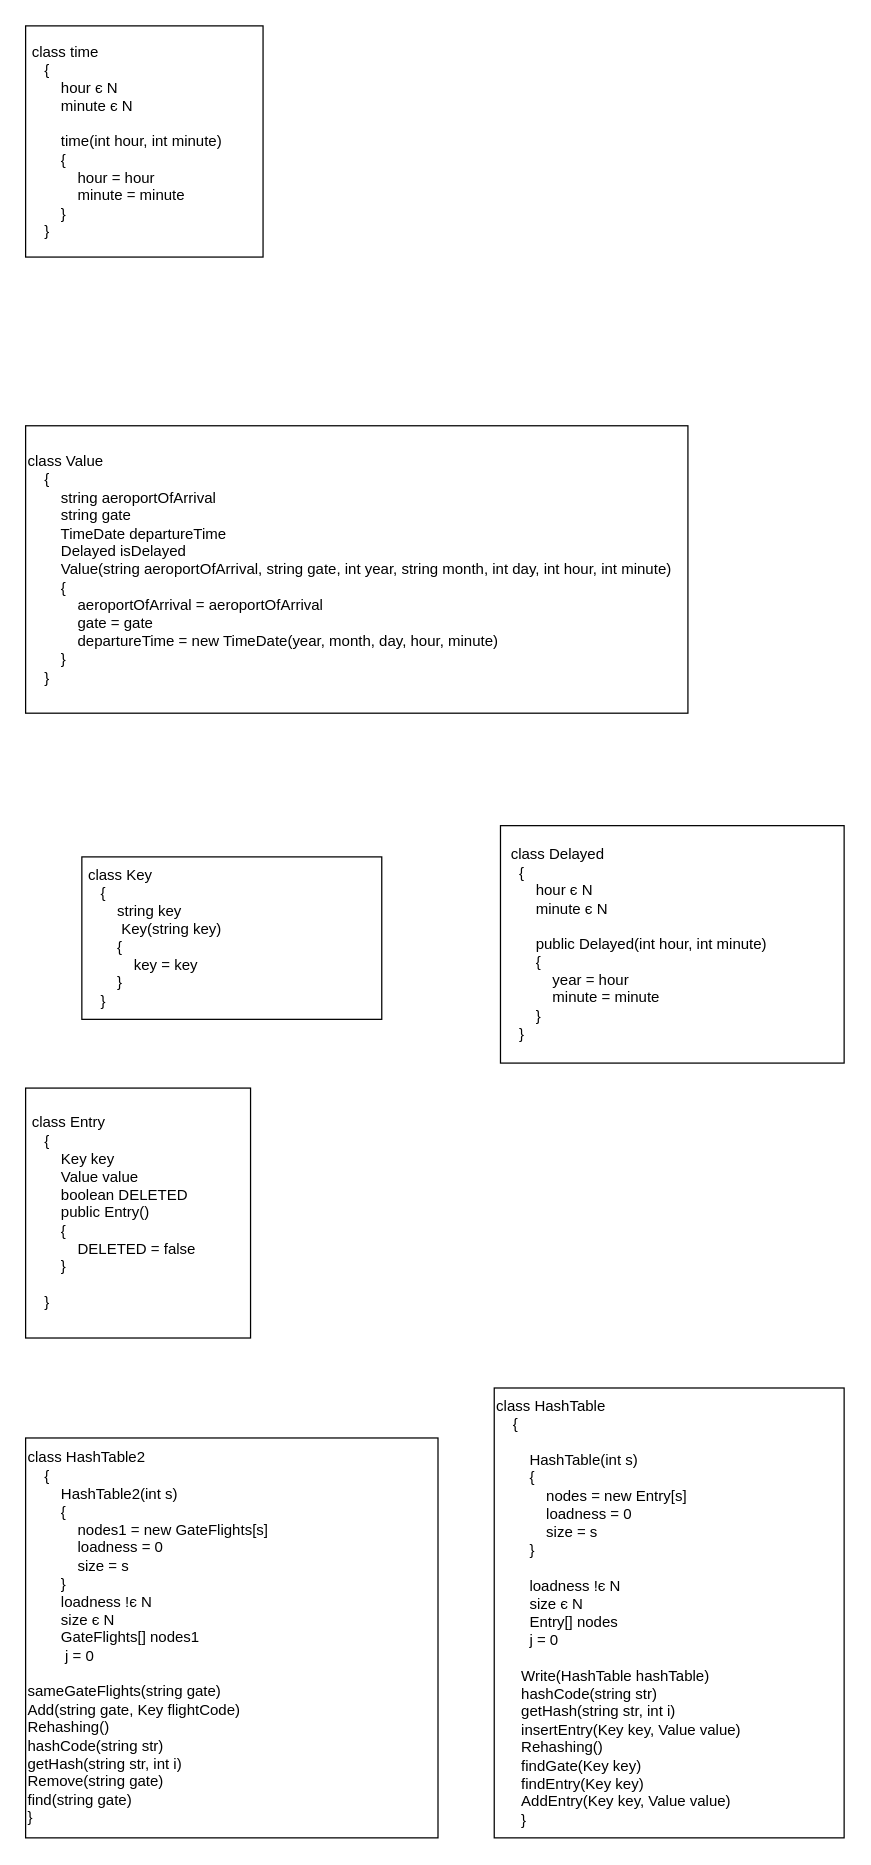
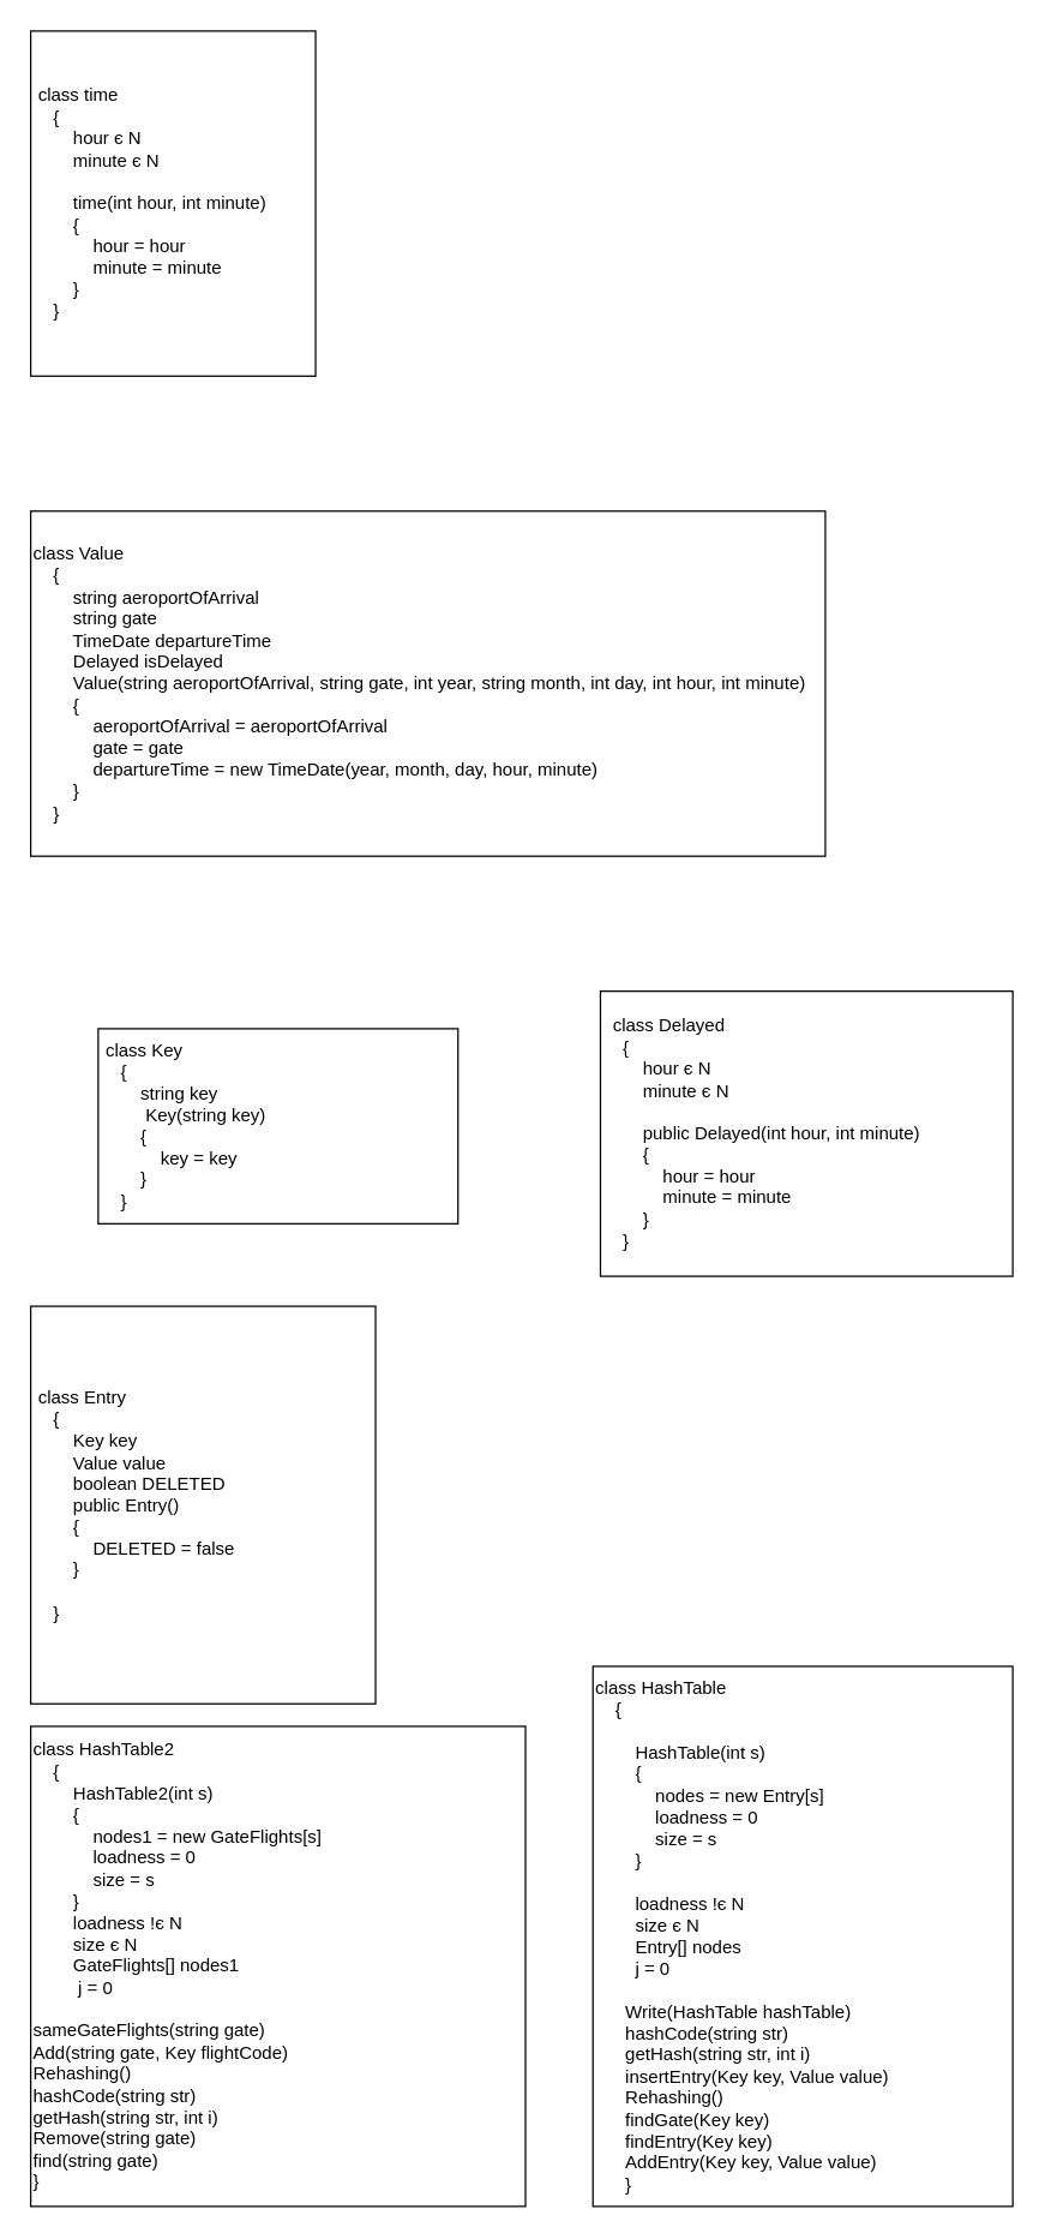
- <mxCell id="2" value="&lt;div&gt;&amp;nbsp;class time&lt;/div&gt;&lt;div&gt;&amp;nbsp; &amp;nbsp; {&lt;/div&gt;&lt;div&gt;&amp;nbsp; &amp;nbsp; &amp;nbsp; &amp;nbsp; hour є N&lt;/div&gt;&lt;div&gt;&amp;nbsp; &amp;nbsp; &amp;nbsp; &amp;nbsp; minute є N&lt;/div&gt;&lt;div&gt;&lt;br&gt;&lt;/div&gt;&lt;div&gt;&amp;nbsp; &amp;nbsp; &amp;nbsp; &amp;nbsp; time(int hour, int minute)&lt;/div&gt;&lt;div&gt;&amp;nbsp; &amp;nbsp; &amp;nbsp; &amp;nbsp; {&lt;/div&gt;&lt;div&gt;&amp;nbsp; &amp;nbsp; &amp;nbsp; &amp;nbsp; &amp;nbsp; &amp;nbsp; hour = hour&lt;/div&gt;&lt;div&gt;&amp;nbsp; &amp;nbsp; &amp;nbsp; &amp;nbsp; &amp;nbsp; &amp;nbsp; minute = minute&lt;/div&gt;&lt;div&gt;&amp;nbsp; &amp;nbsp; &amp;nbsp; &amp;nbsp; }&lt;/div&gt;&lt;div&gt;&lt;span style=&quot;background-color: initial;&quot;&gt;&amp;nbsp; &amp;nbsp; }&lt;/span&gt;&lt;br&gt;&lt;/div&gt;" style="rounded=0;whiteSpace=wrap;html=1;hachureGap=4;align=left;" vertex="1" parent="1"><mxGeometry x="20" y="20" width="190" height="185" as="geometry" /></mxCell>
+ <mxCell id="2" value="&lt;div&gt;&amp;nbsp;class time&lt;/div&gt;&lt;div&gt;&amp;nbsp; &amp;nbsp; {&lt;/div&gt;&lt;div&gt;&amp;nbsp; &amp;nbsp; &amp;nbsp; &amp;nbsp; hour є N&lt;/div&gt;&lt;div&gt;&amp;nbsp; &amp;nbsp; &amp;nbsp; &amp;nbsp; minute є N&lt;/div&gt;&lt;div&gt;&lt;br&gt;&lt;/div&gt;&lt;div&gt;&amp;nbsp; &amp;nbsp; &amp;nbsp; &amp;nbsp; time(int hour, int minute)&lt;/div&gt;&lt;div&gt;&amp;nbsp; &amp;nbsp; &amp;nbsp; &amp;nbsp; {&lt;/div&gt;&lt;div&gt;&amp;nbsp; &amp;nbsp; &amp;nbsp; &amp;nbsp; &amp;nbsp; &amp;nbsp; hour = hour&lt;/div&gt;&lt;div&gt;&amp;nbsp; &amp;nbsp; &amp;nbsp; &amp;nbsp; &amp;nbsp; &amp;nbsp; minute = minute&lt;/div&gt;&lt;div&gt;&amp;nbsp; &amp;nbsp; &amp;nbsp; &amp;nbsp; }&lt;/div&gt;&lt;div&gt;&lt;span style=&quot;background-color: initial;&quot;&gt;&amp;nbsp; &amp;nbsp; }&lt;/span&gt;&lt;br&gt;&lt;/div&gt;" style="rounded=0;whiteSpace=wrap;html=1;hachureGap=4;align=left;" vertex="1" parent="1"><mxGeometry x="20" width="190" height="230" as="geometry" y="20" /></mxCell>
- <mxCell id="5" value="&lt;div&gt;&amp;nbsp; class Delayed&lt;/div&gt;&lt;div&gt;&amp;nbsp; &amp;nbsp; {&lt;/div&gt;&lt;div&gt;&amp;nbsp; &amp;nbsp; &amp;nbsp; &amp;nbsp; hour є N&lt;/div&gt;&lt;div&gt;&amp;nbsp; &amp;nbsp; &amp;nbsp; &amp;nbsp; minute є N&lt;/div&gt;&lt;div&gt;&lt;br&gt;&lt;/div&gt;&lt;div&gt;&amp;nbsp; &amp;nbsp; &amp;nbsp; &amp;nbsp; public Delayed(int hour, int minute)&lt;/div&gt;&lt;div&gt;&amp;nbsp; &amp;nbsp; &amp;nbsp; &amp;nbsp; {&lt;/div&gt;&lt;div&gt;&amp;nbsp; &amp;nbsp; &amp;nbsp; &amp;nbsp; &amp;nbsp; &amp;nbsp; year = hour&lt;/div&gt;&lt;div&gt;&amp;nbsp; &amp;nbsp; &amp;nbsp; &amp;nbsp; &amp;nbsp; &amp;nbsp; minute = minute&lt;/div&gt;&lt;div&gt;&amp;nbsp; &amp;nbsp; &amp;nbsp; &amp;nbsp; }&lt;/div&gt;&lt;div style=&quot;&quot;&gt;&amp;nbsp; &amp;nbsp; }&lt;/div&gt;" style="rounded=0;whiteSpace=wrap;html=1;hachureGap=4;align=left;" vertex="1" parent="1"><mxGeometry x="400" y="660" width="275" height="190" as="geometry" /></mxCell>
+ <mxCell id="5" value="&lt;div&gt;&amp;nbsp; class Delayed&lt;/div&gt;&lt;div&gt;&amp;nbsp; &amp;nbsp; {&lt;/div&gt;&lt;div&gt;&amp;nbsp; &amp;nbsp; &amp;nbsp; &amp;nbsp; hour є N&lt;/div&gt;&lt;div&gt;&amp;nbsp; &amp;nbsp; &amp;nbsp; &amp;nbsp; minute є N&lt;/div&gt;&lt;div&gt;&lt;br&gt;&lt;/div&gt;&lt;div&gt;&amp;nbsp; &amp;nbsp; &amp;nbsp; &amp;nbsp; public Delayed(int hour, int minute)&lt;/div&gt;&lt;div&gt;&amp;nbsp; &amp;nbsp; &amp;nbsp; &amp;nbsp; {&lt;/div&gt;&lt;div&gt;&amp;nbsp; &amp;nbsp; &amp;nbsp; &amp;nbsp; &amp;nbsp; &amp;nbsp; hour = hour&lt;/div&gt;&lt;div&gt;&amp;nbsp; &amp;nbsp; &amp;nbsp; &amp;nbsp; &amp;nbsp; &amp;nbsp; minute = minute&lt;/div&gt;&lt;div&gt;&amp;nbsp; &amp;nbsp; &amp;nbsp; &amp;nbsp; }&lt;/div&gt;&lt;div style=&quot;&quot;&gt;&amp;nbsp; &amp;nbsp; }&lt;/div&gt;" style="rounded=0;whiteSpace=wrap;html=1;hachureGap=4;align=left;" vertex="1" parent="1"><mxGeometry x="400" y="660" width="275" height="190" as="geometry" /></mxCell>
- <mxCell id="6" value="&lt;div&gt;&amp;nbsp;class Entry&lt;/div&gt;&lt;div&gt;&amp;nbsp; &amp;nbsp; {&lt;/div&gt;&lt;div&gt;&amp;nbsp; &amp;nbsp; &amp;nbsp; &amp;nbsp; Key key&lt;/div&gt;&lt;div&gt;&amp;nbsp; &amp;nbsp; &amp;nbsp; &amp;nbsp; Value value&lt;/div&gt;&lt;div&gt;&amp;nbsp; &amp;nbsp; &amp;nbsp; &amp;nbsp; boolean DELETED&lt;/div&gt;&lt;div&gt;&amp;nbsp; &amp;nbsp; &amp;nbsp; &amp;nbsp; public Entry()&lt;/div&gt;&lt;div&gt;&amp;nbsp; &amp;nbsp; &amp;nbsp; &amp;nbsp; {&lt;/div&gt;&lt;div&gt;&amp;nbsp; &amp;nbsp; &amp;nbsp; &amp;nbsp; &amp;nbsp; &amp;nbsp; DELETED = false&lt;/div&gt;&lt;div&gt;&amp;nbsp; &amp;nbsp; &amp;nbsp; &amp;nbsp; }&lt;/div&gt;&lt;div&gt;&lt;br&gt;&lt;/div&gt;&lt;div&gt;&amp;nbsp; &amp;nbsp; }&lt;/div&gt;" style="rounded=0;whiteSpace=wrap;html=1;hachureGap=4;align=left;" vertex="1" parent="1"><mxGeometry x="20" y="870" width="180" height="200" as="geometry" /></mxCell>
+ <mxCell id="6" value="&lt;div&gt;&amp;nbsp;class Entry&lt;/div&gt;&lt;div&gt;&amp;nbsp; &amp;nbsp; {&lt;/div&gt;&lt;div&gt;&amp;nbsp; &amp;nbsp; &amp;nbsp; &amp;nbsp; Key key&lt;/div&gt;&lt;div&gt;&amp;nbsp; &amp;nbsp; &amp;nbsp; &amp;nbsp; Value value&lt;/div&gt;&lt;div&gt;&amp;nbsp; &amp;nbsp; &amp;nbsp; &amp;nbsp; boolean DELETED&lt;/div&gt;&lt;div&gt;&amp;nbsp; &amp;nbsp; &amp;nbsp; &amp;nbsp; public Entry()&lt;/div&gt;&lt;div&gt;&amp;nbsp; &amp;nbsp; &amp;nbsp; &amp;nbsp; {&lt;/div&gt;&lt;div&gt;&amp;nbsp; &amp;nbsp; &amp;nbsp; &amp;nbsp; &amp;nbsp; &amp;nbsp; DELETED = false&lt;/div&gt;&lt;div&gt;&amp;nbsp; &amp;nbsp; &amp;nbsp; &amp;nbsp; }&lt;/div&gt;&lt;div&gt;&lt;br&gt;&lt;/div&gt;&lt;div&gt;&amp;nbsp; &amp;nbsp; }&lt;/div&gt;" style="rounded=0;whiteSpace=wrap;html=1;hachureGap=4;align=left;" vertex="1" parent="1"><mxGeometry x="20" y="870" width="230" height="265" as="geometry" /></mxCell>
